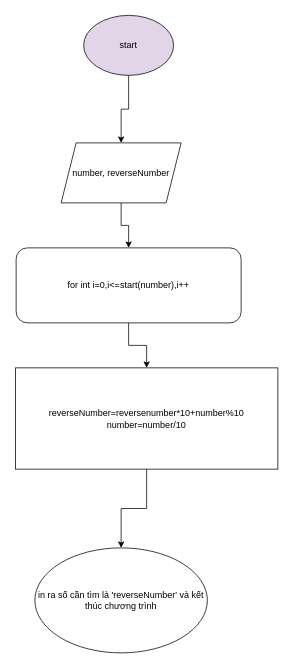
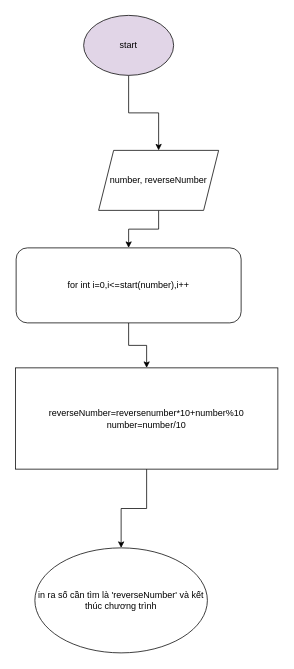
- <mxCell id="5" value="number, reverseNumber" style="shape=parallelogram;perimeter=parallelogramPerimeter;whiteSpace=wrap;html=1;fixedSize=1;" vertex="1" parent="1"><mxGeometry x="81" y="190" width="160" height="80" as="geometry" /></mxCell>
+ <mxCell id="5" value="number, reverseNumber" style="shape=parallelogram;perimeter=parallelogramPerimeter;whiteSpace=wrap;html=1;fixedSize=1;" vertex="1" parent="1"><mxGeometry x="131" y="200" width="160" height="80" as="geometry" /></mxCell>
